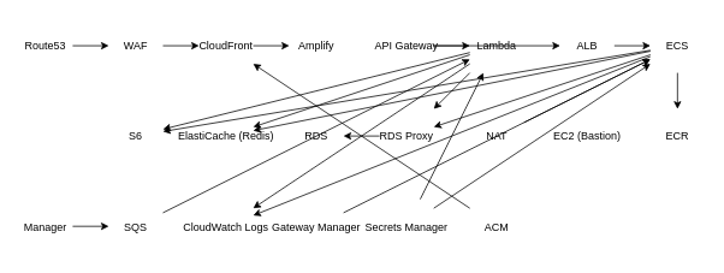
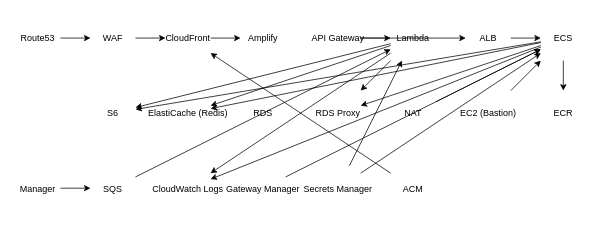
+ <mxCell id="42" edge="1" parent="1" source="11" target="9"><mxGeometry relative="1" as="geometry" /></mxCell>
- <mxCell id="32" edge="1" parent="1" source="13" target="14"><mxGeometry relative="1" as="geometry" /></mxCell>
